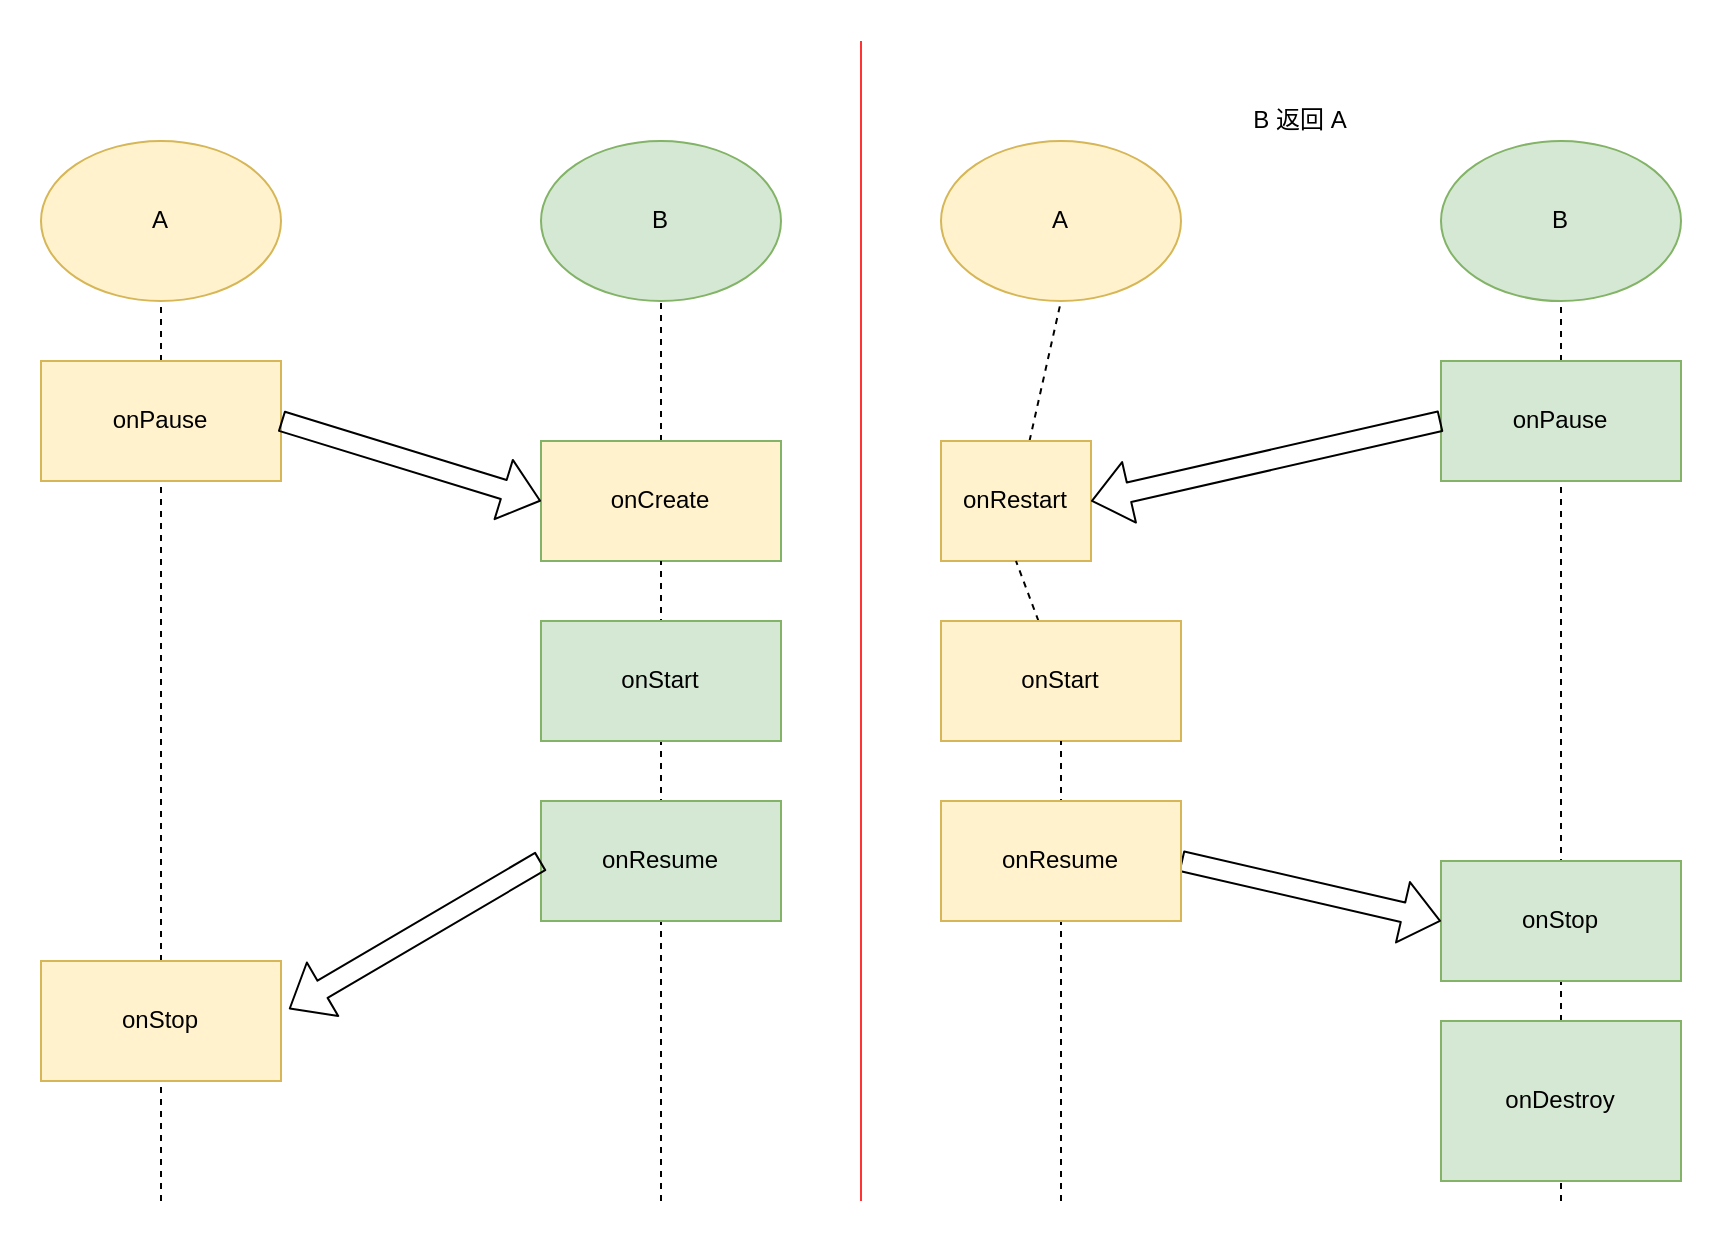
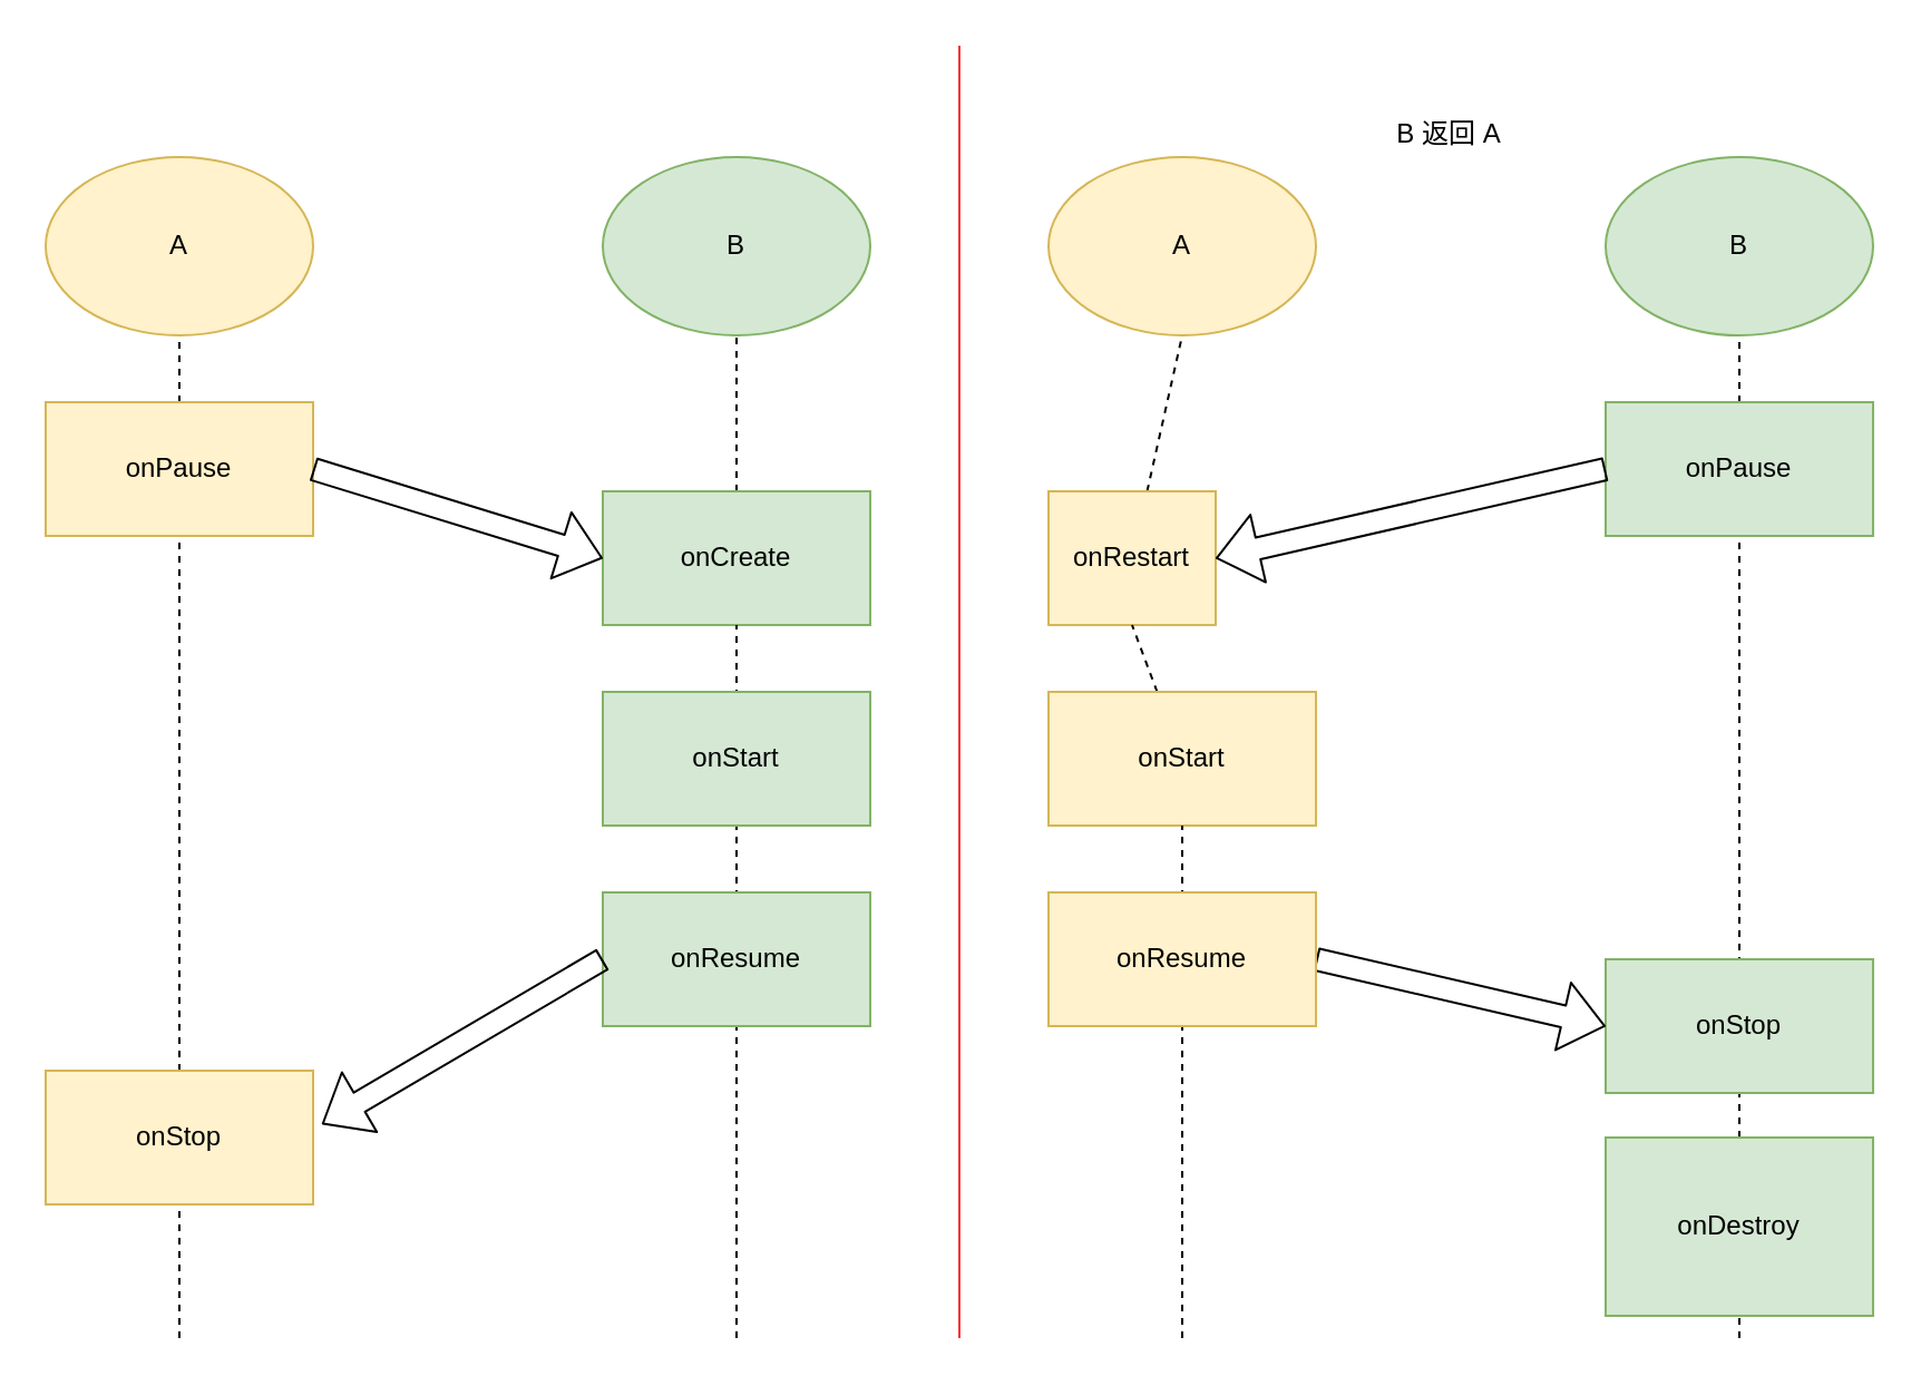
- <mxCell id="8" value="onCreate" style="rounded=0;whiteSpace=wrap;html=1;fillColor=#fff2cc;strokeColor=#82b366;" vertex="1" parent="1"><mxGeometry x="270" y="220" width="120" height="60" as="geometry" /></mxCell>
+ <mxCell id="8" value="onCreate" style="rounded=0;whiteSpace=wrap;html=1;fillColor=#d5e8d4;strokeColor=#82b366;" vertex="1" parent="1"><mxGeometry x="270" y="220" width="120" height="60" as="geometry" /></mxCell>
